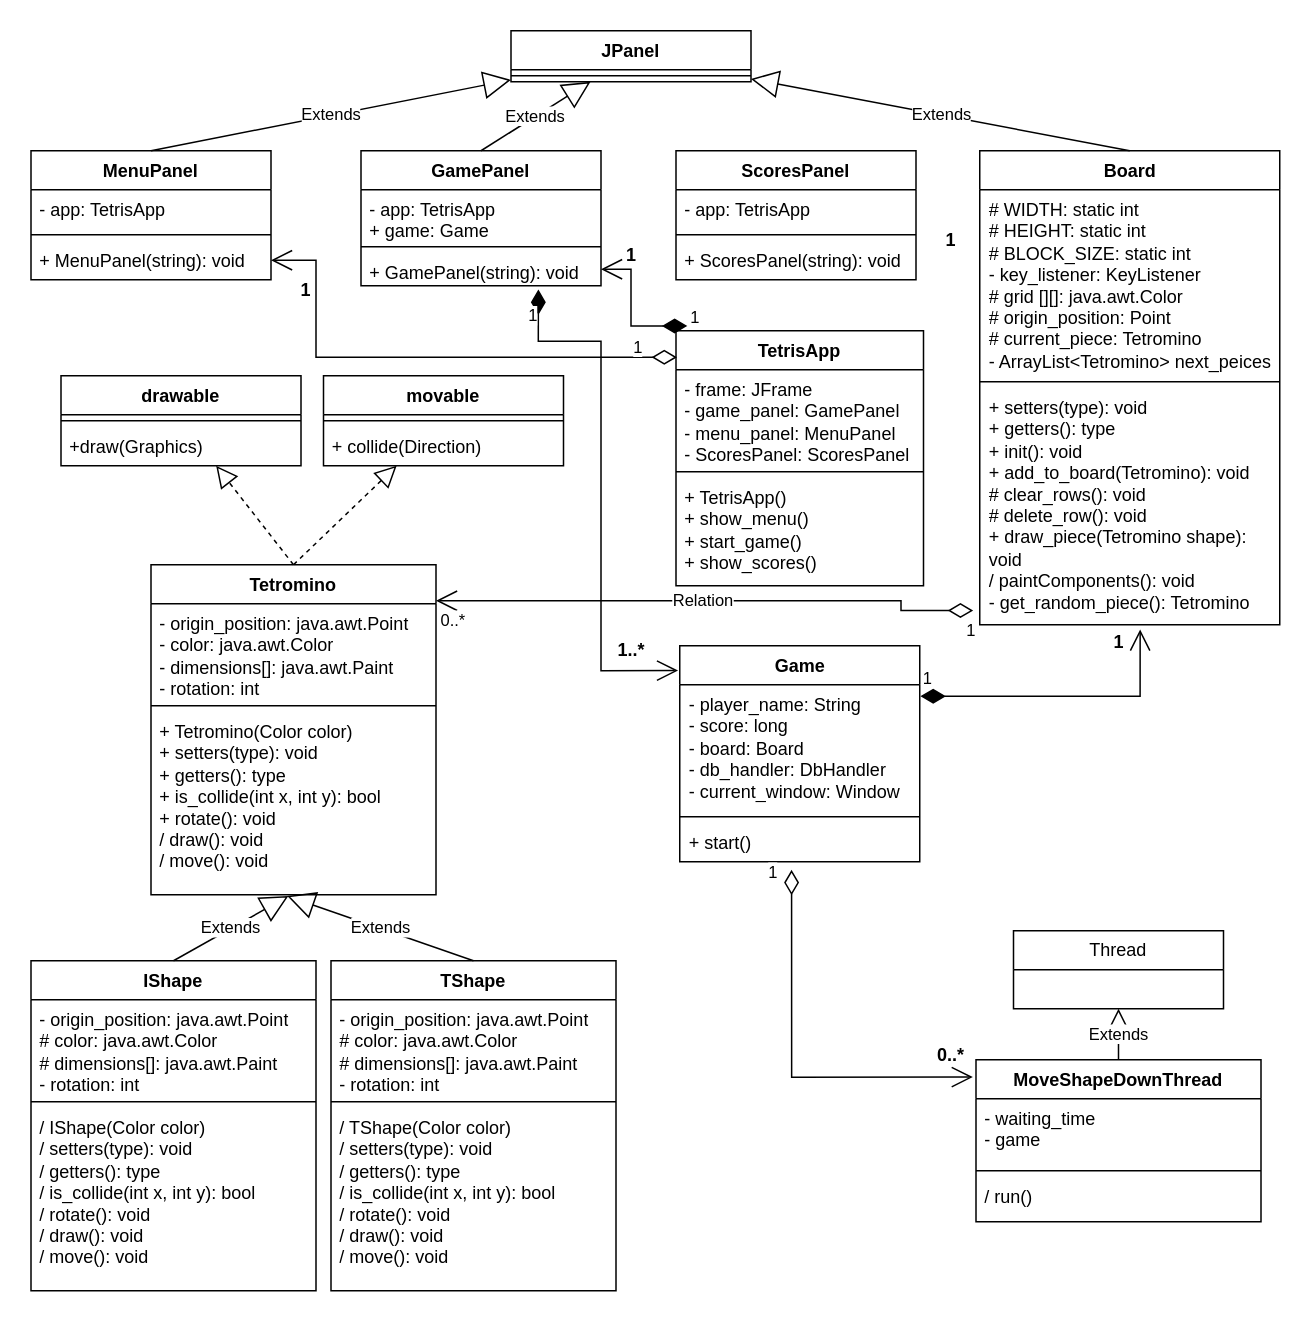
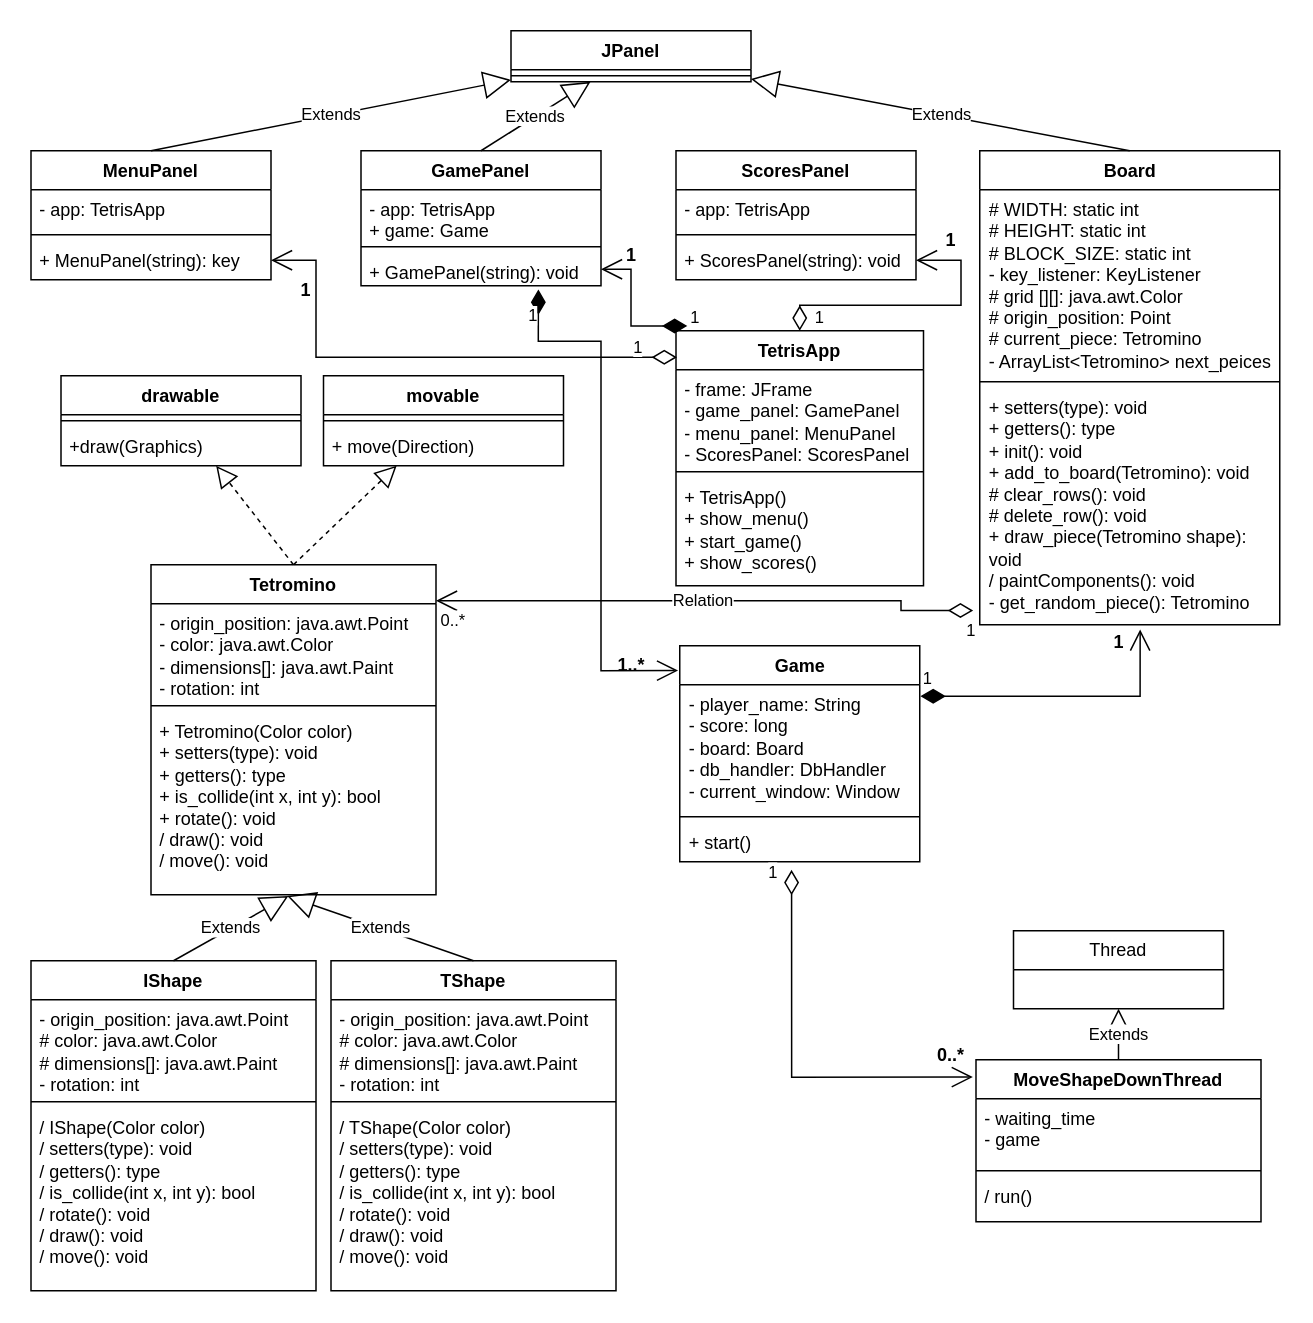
- <mxCell id="5" value="+ MenuPanel(string): void" style="text;strokeColor=none;fillColor=none;align=left;verticalAlign=top;spacingLeft=4;spacingRight=4;overflow=hidden;rotatable=0;points=[[0,0.5],[1,0.5]];portConstraint=eastwest;whiteSpace=wrap;html=1;" vertex="1" parent="2"><mxGeometry y="60" width="160" height="26" as="geometry" /></mxCell>
+ <mxCell id="5" value="+ MenuPanel(string): key" style="text;strokeColor=none;fillColor=none;align=left;verticalAlign=top;spacingLeft=4;spacingRight=4;overflow=hidden;rotatable=0;points=[[0,0.5],[1,0.5]];portConstraint=eastwest;whiteSpace=wrap;html=1;" vertex="1" parent="2"><mxGeometry y="60" width="160" height="26" as="geometry" /></mxCell>
+ <mxCell id="61" value="1" style="endArrow=open;html=1;endSize=12;startArrow=diamondThin;startSize=14;startFill=0;edgeStyle=orthogonalEdgeStyle;align=left;verticalAlign=bottom;rounded=0;exitX=0.5;exitY=0;exitDx=0;exitDy=0;entryX=1;entryY=0.5;entryDx=0;entryDy=0;" edge="1" parent="1" source="31" target="9"><mxGeometry x="-1" y="-7" relative="1" as="geometry"><mxPoint x="350" y="300" as="sourcePoint" /><mxPoint x="510" y="300" as="targetPoint" /><Array as="points"><mxPoint x="532" y="203" /><mxPoint x="640" y="203" /><mxPoint x="640" y="173" /></Array><mxPoint x="1" as="offset" /></mxGeometry></mxCell>
- <mxCell id="37" value="+ collide(Direction)" style="text;strokeColor=none;fillColor=none;align=left;verticalAlign=top;spacingLeft=4;spacingRight=4;overflow=hidden;rotatable=0;points=[[0,0.5],[1,0.5]];portConstraint=eastwest;whiteSpace=wrap;html=1;" vertex="1" parent="35"><mxGeometry y="34" width="160" height="26" as="geometry" /></mxCell>
+ <mxCell id="37" value="+ move(Direction)" style="text;strokeColor=none;fillColor=none;align=left;verticalAlign=top;spacingLeft=4;spacingRight=4;overflow=hidden;rotatable=0;points=[[0,0.5],[1,0.5]];portConstraint=eastwest;whiteSpace=wrap;html=1;" vertex="1" parent="35"><mxGeometry y="34" width="160" height="26" as="geometry" /></mxCell>
- <mxCell id="70" value="1..*" style="text;align=center;fontStyle=1;verticalAlign=middle;spacingLeft=3;spacingRight=3;strokeColor=none;rotatable=0;points=[[0,0.5],[1,0.5]];portConstraint=eastwest;html=1;" vertex="1" parent="1"><mxGeometry x="400" y="420" width="40" height="26" as="geometry" /></mxCell>
+ <mxCell id="70" value="1..*" style="text;align=center;fontStyle=1;verticalAlign=middle;spacingLeft=3;spacingRight=3;strokeColor=none;rotatable=0;points=[[0,0.5],[1,0.5]];portConstraint=eastwest;html=1;" vertex="1" parent="1"><mxGeometry x="400" y="430" width="40" height="26" as="geometry" /></mxCell>
